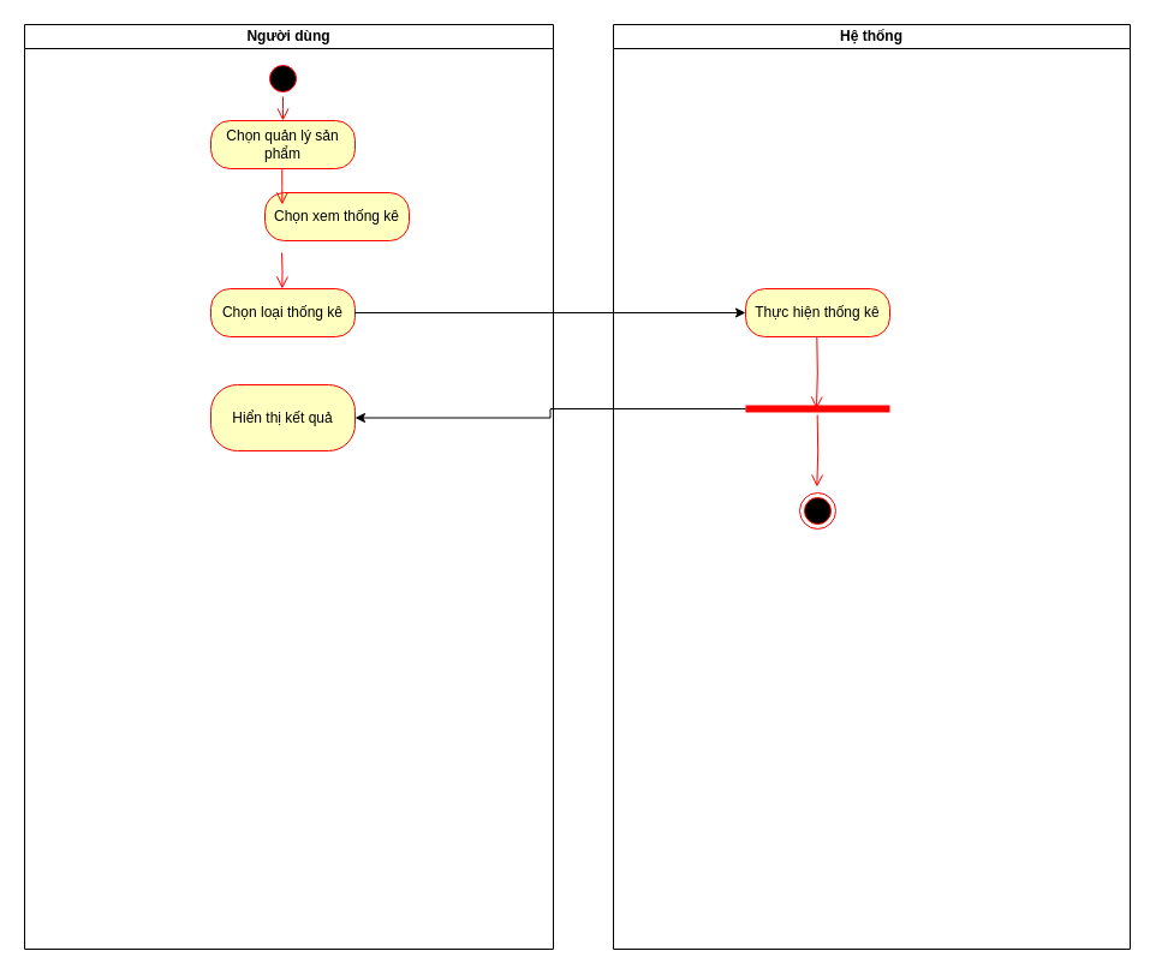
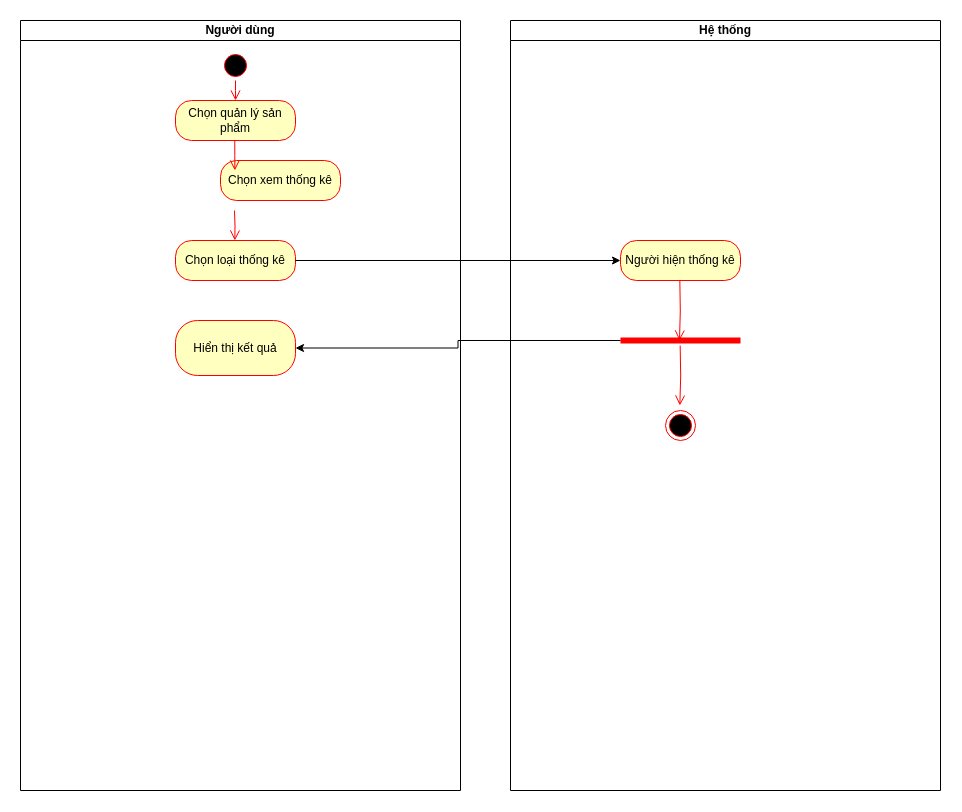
- <mxCell id="13" value="Thực hiện thống kê" style="rounded=1;whiteSpace=wrap;html=1;arcSize=40;fontColor=#000000;fillColor=#ffffc0;strokeColor=#ff0000;" vertex="1" parent="11"><mxGeometry x="110" y="220" width="120" height="40" as="geometry" /></mxCell>
+ <mxCell id="13" value="Người hiện thống kê" style="rounded=1;whiteSpace=wrap;html=1;arcSize=40;fontColor=#000000;fillColor=#ffffc0;strokeColor=#ff0000;" vertex="1" parent="11"><mxGeometry x="110" y="220" width="120" height="40" as="geometry" /></mxCell>
